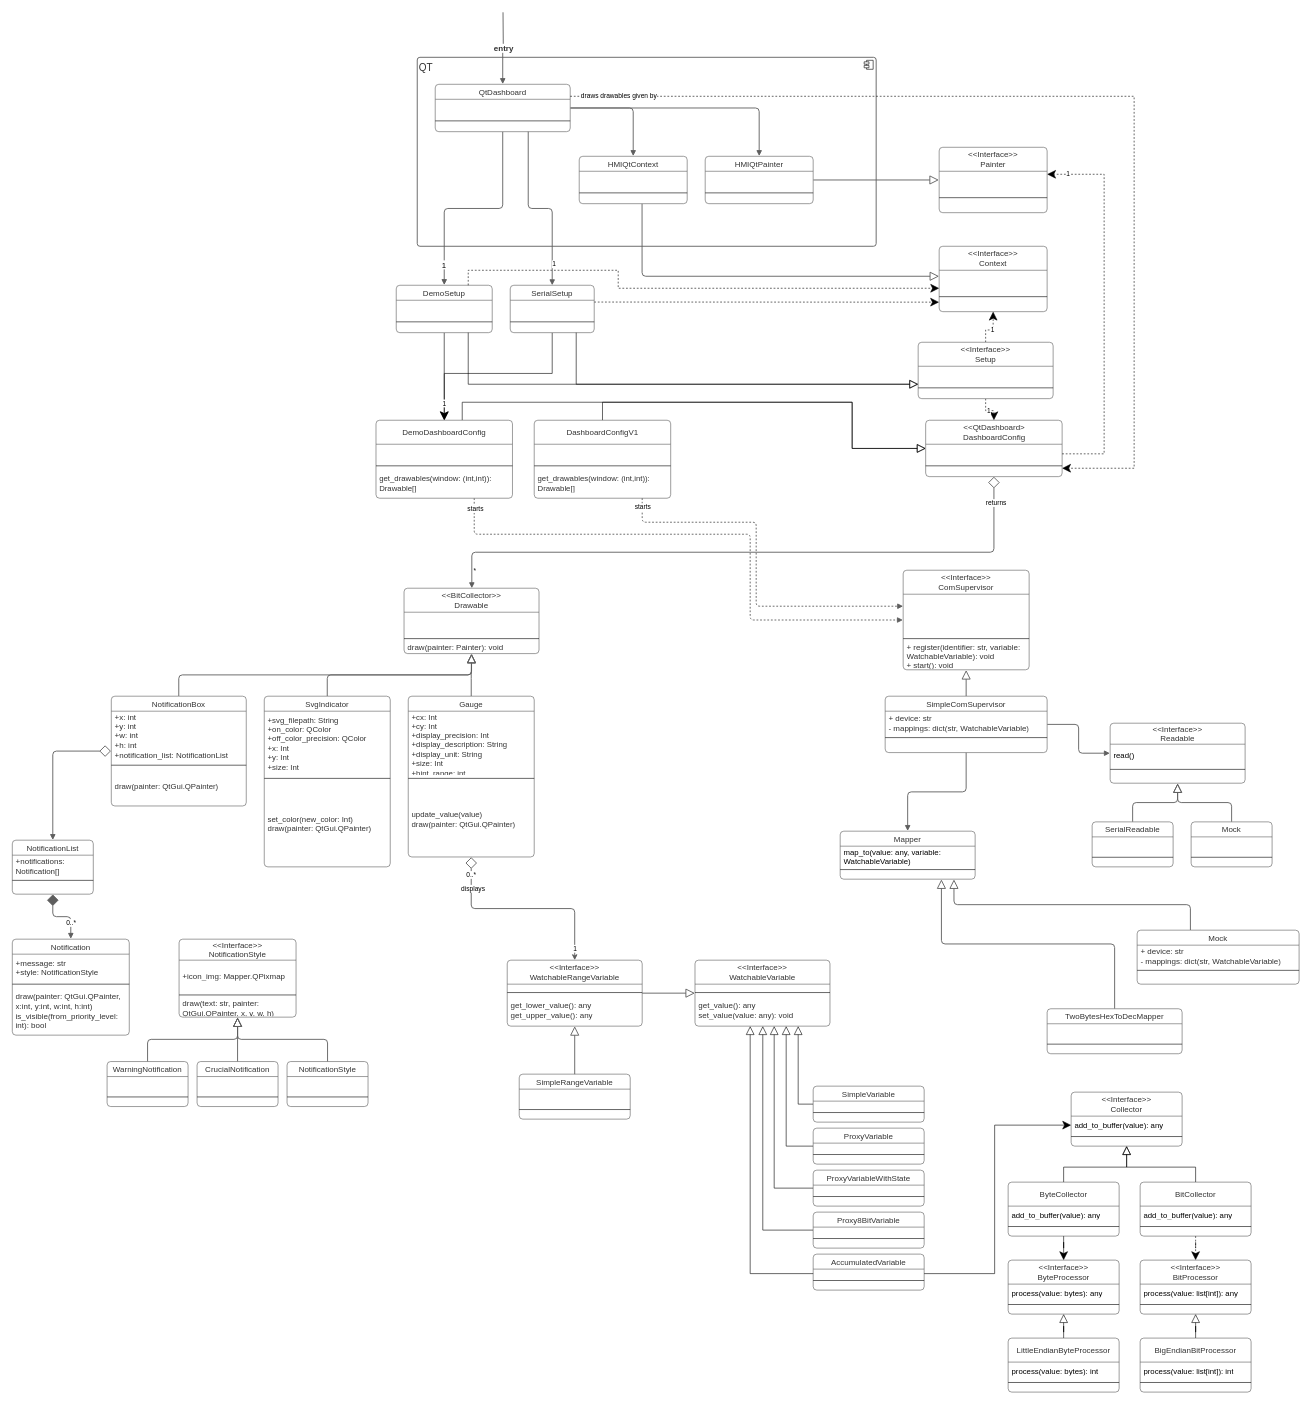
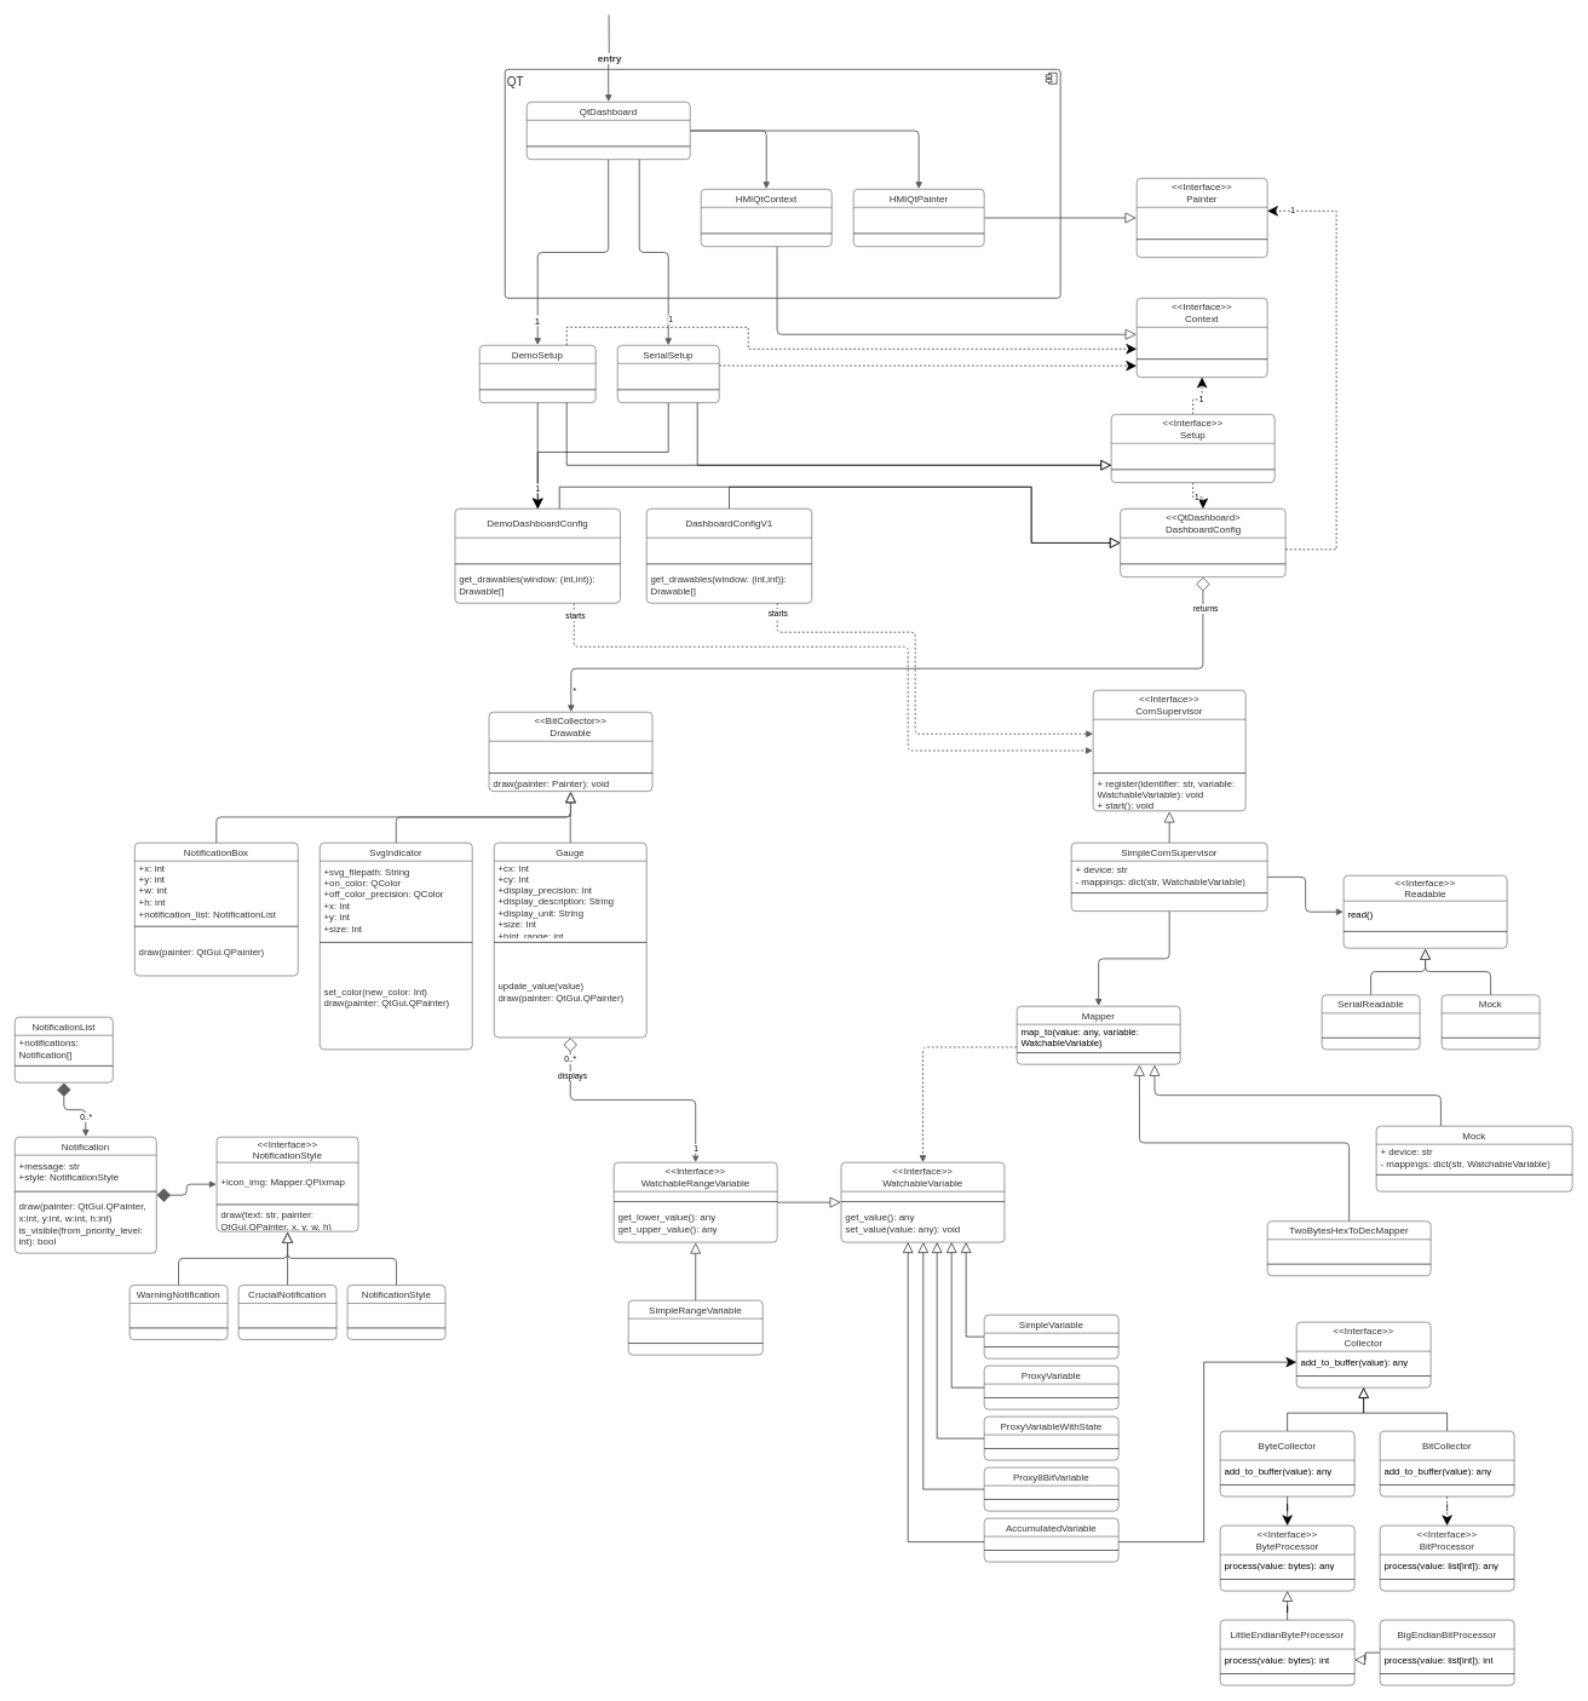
- <mxCell id="244" style="edgeStyle=orthogonalEdgeStyle;rounded=0;orthogonalLoop=1;jettySize=auto;html=1;dashed=1;startSize=12;endArrow=classic;endFill=1;endSize=12;" parent="1" source="117" target="167" edge="1"><mxGeometry relative="1" as="geometry"><Array as="points"><mxPoint x="1890" y="160" /><mxPoint x="1890" y="780" /></Array></mxGeometry></mxCell>
- <mxCell id="245" value="draws drawables given by" style="edgeLabel;html=1;align=center;verticalAlign=middle;resizable=0;points=[];" parent="244" connectable="0" vertex="1"><mxGeometry x="-0.926" y="2" relative="1" as="geometry"><mxPoint x="18.82" as="offset" /></mxGeometry></mxCell>
- <mxCell id="59" value="" style="html=1;jettySize=18;whiteSpace=wrap;fontSize=13;strokeColor=#5E5E5E;strokeWidth=1.5;rounded=1;arcSize=12;edgeStyle=orthogonalEdgeStyle;startArrow=diamond;startFill=0;startSize=16;endArrow=block;endFill=1;exitX=-0.002;exitY=0.5;exitPerimeter=0;entryX=0.5;entryY=-0.003;entryPerimeter=0;" parent="1" source="50" target="55" edge="1"><mxGeometry width="100" height="100" relative="1" as="geometry"><Array as="points" /></mxGeometry></mxCell>
+ <mxCell id="114" value="" style="html=1;jettySize=18;whiteSpace=wrap;fontSize=13;strokeColor=#5E5E5E;dashed=1;fixDash=1;strokeWidth=1.5;rounded=1;arcSize=12;edgeStyle=orthogonalEdgeStyle;startArrow=none;endArrow=block;endFill=1;exitX=-0.001;exitY=0.704;exitPerimeter=0;" parent="1" source="86" target="12" edge="1"><mxGeometry width="100" height="100" relative="1" as="geometry"><Array as="points" /></mxGeometry></mxCell>
+ <mxCell id="70" value="" style="html=1;jettySize=18;whiteSpace=wrap;fontSize=13;strokeColor=#5E5E5E;strokeWidth=1.5;rounded=1;arcSize=12;edgeStyle=orthogonalEdgeStyle;startArrow=diamond;startFill=1;startSize=16;endArrow=block;endFill=1;exitX=1.002;exitY=0.5;exitPerimeter=0;entryX=-0.002;entryY=0.5;entryPerimeter=0;" parent="1" source="60" target="66" edge="1"><mxGeometry width="100" height="100" relative="1" as="geometry"><Array as="points" /></mxGeometry></mxCell>
- <mxCell id="228" style="edgeStyle=orthogonalEdgeStyle;rounded=0;orthogonalLoop=1;jettySize=auto;html=1;startSize=12;endArrow=block;endFill=0;endSize=12;" parent="1" source="229" target="224" edge="1"><mxGeometry relative="1" as="geometry" /></mxCell>
+ <mxCell id="228" style="edgeStyle=orthogonalEdgeStyle;rounded=0;orthogonalLoop=1;jettySize=auto;html=1;startSize=12;endArrow=block;endFill=0;endSize=12;" parent="1" source="229" target="239" edge="1"><mxGeometry relative="1" as="geometry" /></mxCell>
